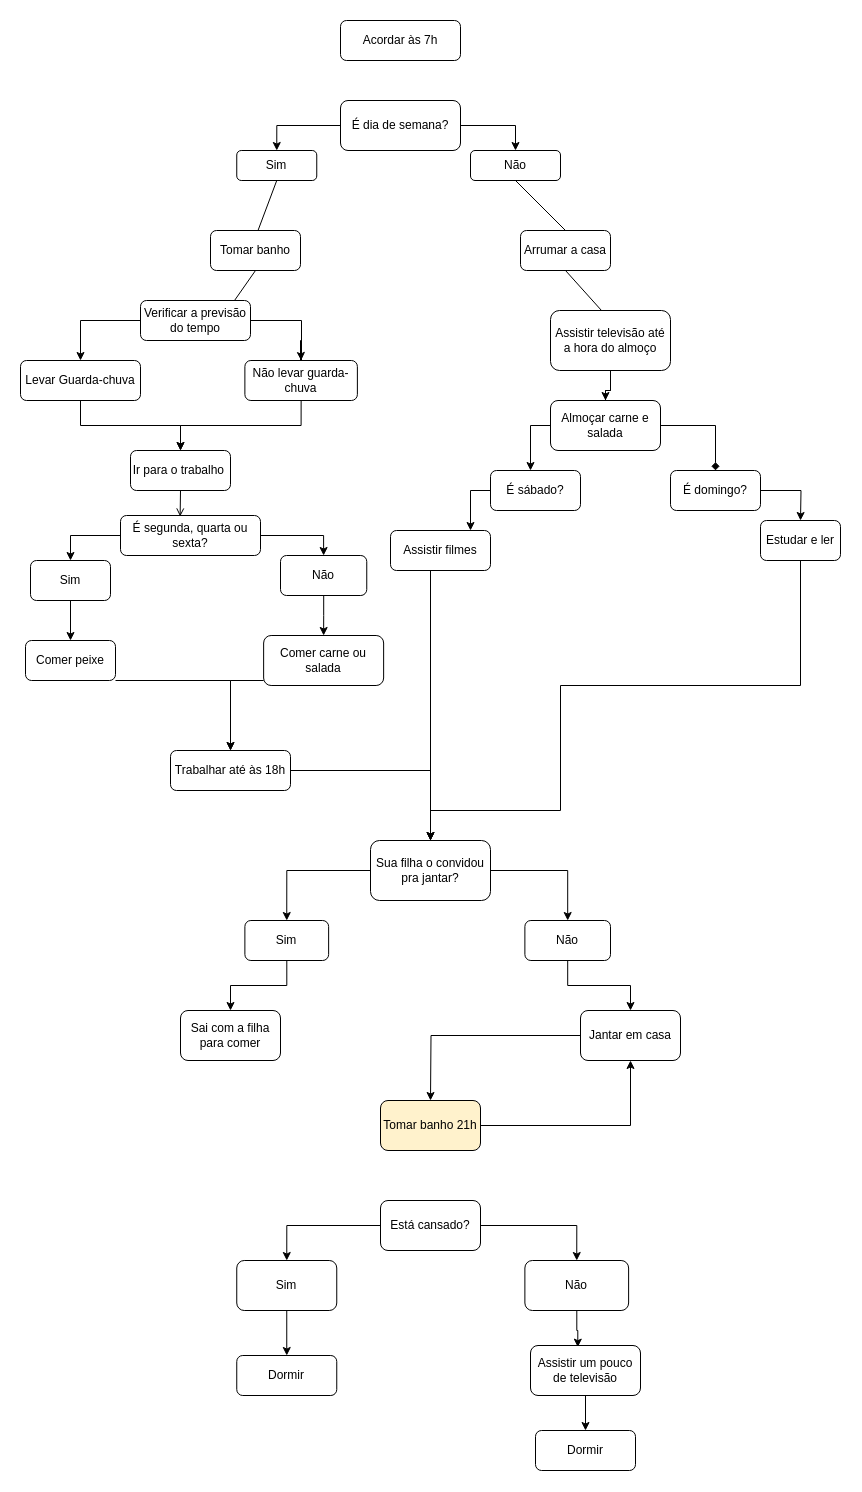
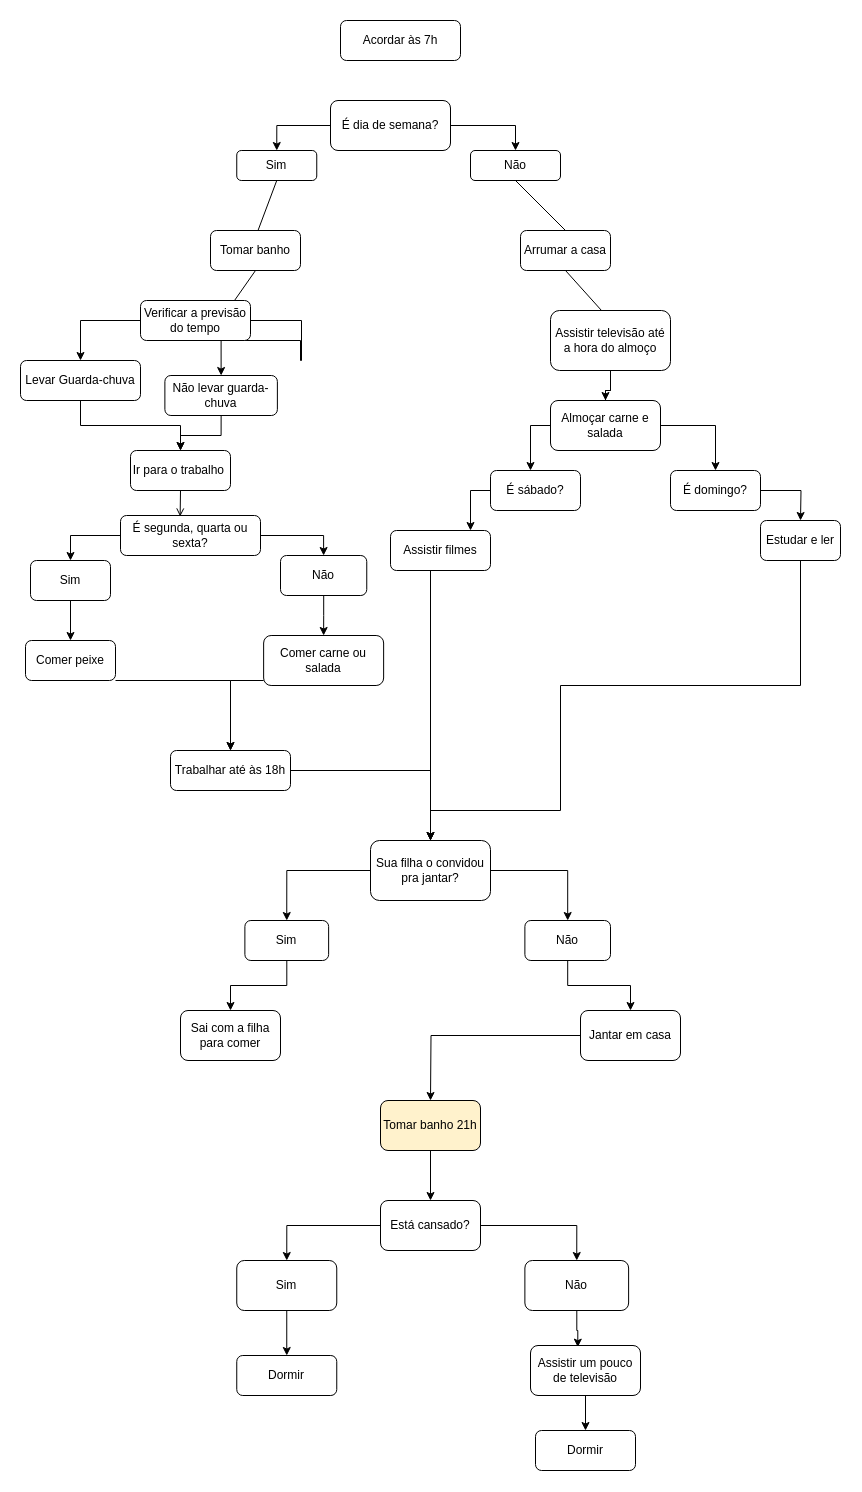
- <mxCell id="5" value="É dia de semana?" style="rounded=1;whiteSpace=wrap;html=1;" parent="1" vertex="1"><mxGeometry x="340" y="100" width="120" height="50" as="geometry" /></mxCell>
+ <mxCell id="5" value="É dia de semana?" style="rounded=1;whiteSpace=wrap;html=1;" parent="1" vertex="1"><mxGeometry x="330" y="100" width="120" height="50" as="geometry" /></mxCell>
- <mxCell id="20" value="Não levar guarda-chuva" style="rounded=1;whiteSpace=wrap;html=1;" parent="1" vertex="1"><mxGeometry x="244.38" y="360" width="112.5" height="40" as="geometry" /></mxCell>
+ <mxCell id="20" value="Não levar guarda-chuva" style="rounded=1;whiteSpace=wrap;html=1;" parent="1" vertex="1"><mxGeometry x="164.38" y="375" width="112.5" height="40" as="geometry" /></mxCell>
- <mxCell id="40" style="edgeStyle=orthogonalEdgeStyle;rounded=0;orthogonalLoop=1;jettySize=auto;html=1;entryX=0.5;entryY=0;entryDx=0;entryDy=0;endArrow=diamond;" parent="1" source="41" target="45" edge="1"><mxGeometry relative="1" as="geometry" /></mxCell>
+ <mxCell id="40" style="edgeStyle=orthogonalEdgeStyle;rounded=0;orthogonalLoop=1;jettySize=auto;html=1;entryX=0.5;entryY=0;entryDx=0;entryDy=0;" parent="1" source="41" target="45" edge="1"><mxGeometry relative="1" as="geometry" /></mxCell>
- <mxCell id="60" style="edgeStyle=orthogonalEdgeStyle;rounded=0;orthogonalLoop=1;jettySize=auto;html=1;" parent="1" source="61" target="59" edge="1"><mxGeometry relative="1" as="geometry" /></mxCell>
+ <mxCell id="60" style="edgeStyle=orthogonalEdgeStyle;rounded=0;orthogonalLoop=1;jettySize=auto;html=1;" parent="1" source="61" target="64" edge="1"><mxGeometry relative="1" as="geometry" /></mxCell>
